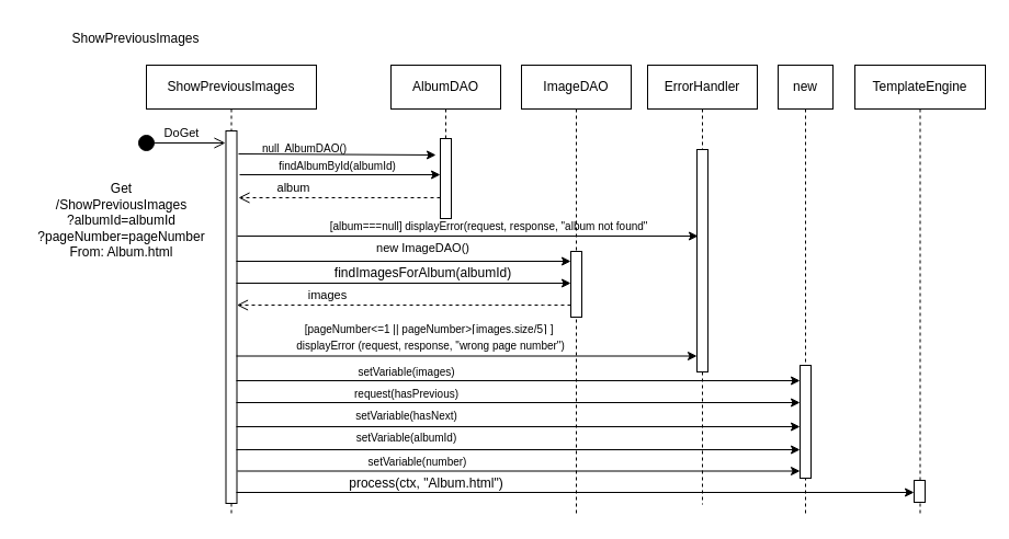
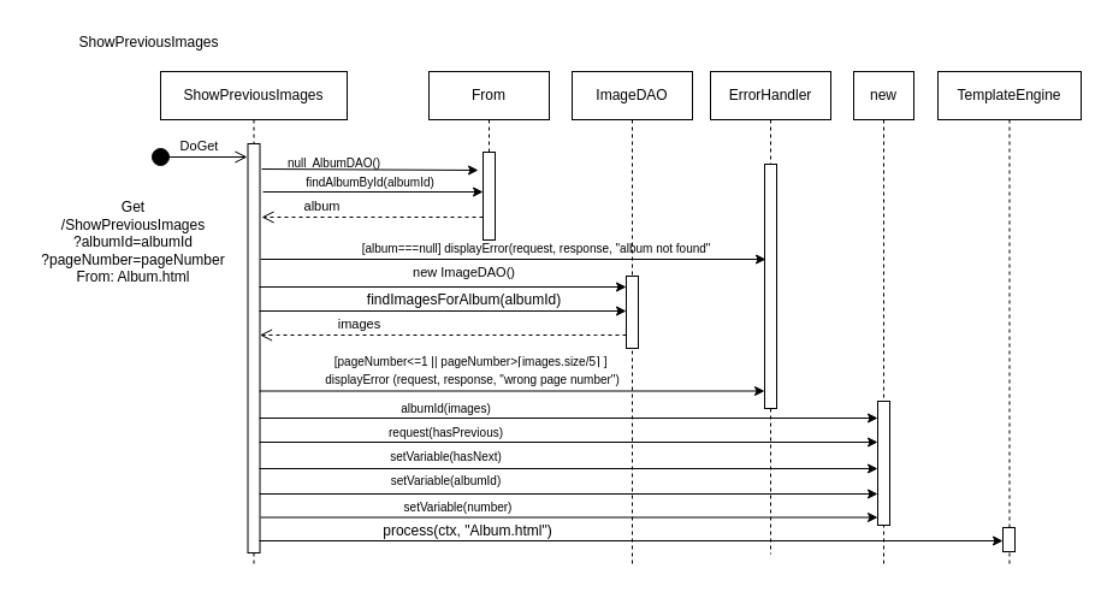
- <mxCell id="34" value="AlbumDAO" style="shape=umlLifeline;perimeter=lifelinePerimeter;whiteSpace=wrap;html=1;container=0;dropTarget=0;collapsible=0;recursiveResize=0;outlineConnect=0;portConstraint=eastwest;newEdgeStyle={&quot;edgeStyle&quot;:&quot;elbowEdgeStyle&quot;,&quot;elbow&quot;:&quot;vertical&quot;,&quot;curved&quot;:0,&quot;rounded&quot;:0};" vertex="1" parent="1"><mxGeometry x="356" y="59" width="100" height="131" as="geometry" /></mxCell>
+ <mxCell id="34" value="From" style="shape=umlLifeline;perimeter=lifelinePerimeter;whiteSpace=wrap;html=1;container=0;dropTarget=0;collapsible=0;recursiveResize=0;outlineConnect=0;portConstraint=eastwest;newEdgeStyle={&quot;edgeStyle&quot;:&quot;elbowEdgeStyle&quot;,&quot;elbow&quot;:&quot;vertical&quot;,&quot;curved&quot;:0,&quot;rounded&quot;:0};" vertex="1" parent="1"><mxGeometry x="356" y="59" width="100" height="131" as="geometry" /></mxCell>
- <mxCell id="24" value="&lt;font style=&quot;font-size: 10px;&quot;&gt;setVariable(images)&lt;/font&gt;" style="text;html=1;align=center;verticalAlign=middle;resizable=0;points=[];autosize=1;strokeColor=none;fillColor=none;" vertex="1" parent="1"><mxGeometry x="315" y="324" width="110" height="30" as="geometry" /></mxCell>
+ <mxCell id="24" value="&lt;font style=&quot;font-size: 10px;&quot;&gt;albumId(images)&lt;/font&gt;" style="text;html=1;align=center;verticalAlign=middle;resizable=0;points=[];autosize=1;strokeColor=none;fillColor=none;" vertex="1" parent="1"><mxGeometry x="315" y="324" width="110" height="30" as="geometry" /></mxCell>
